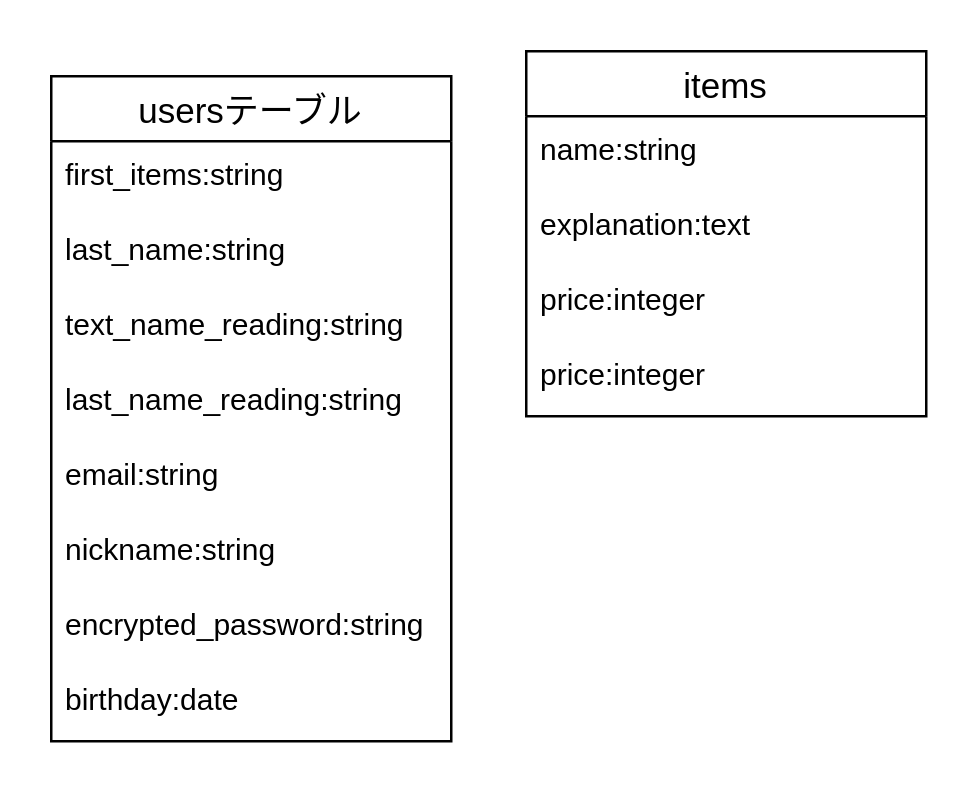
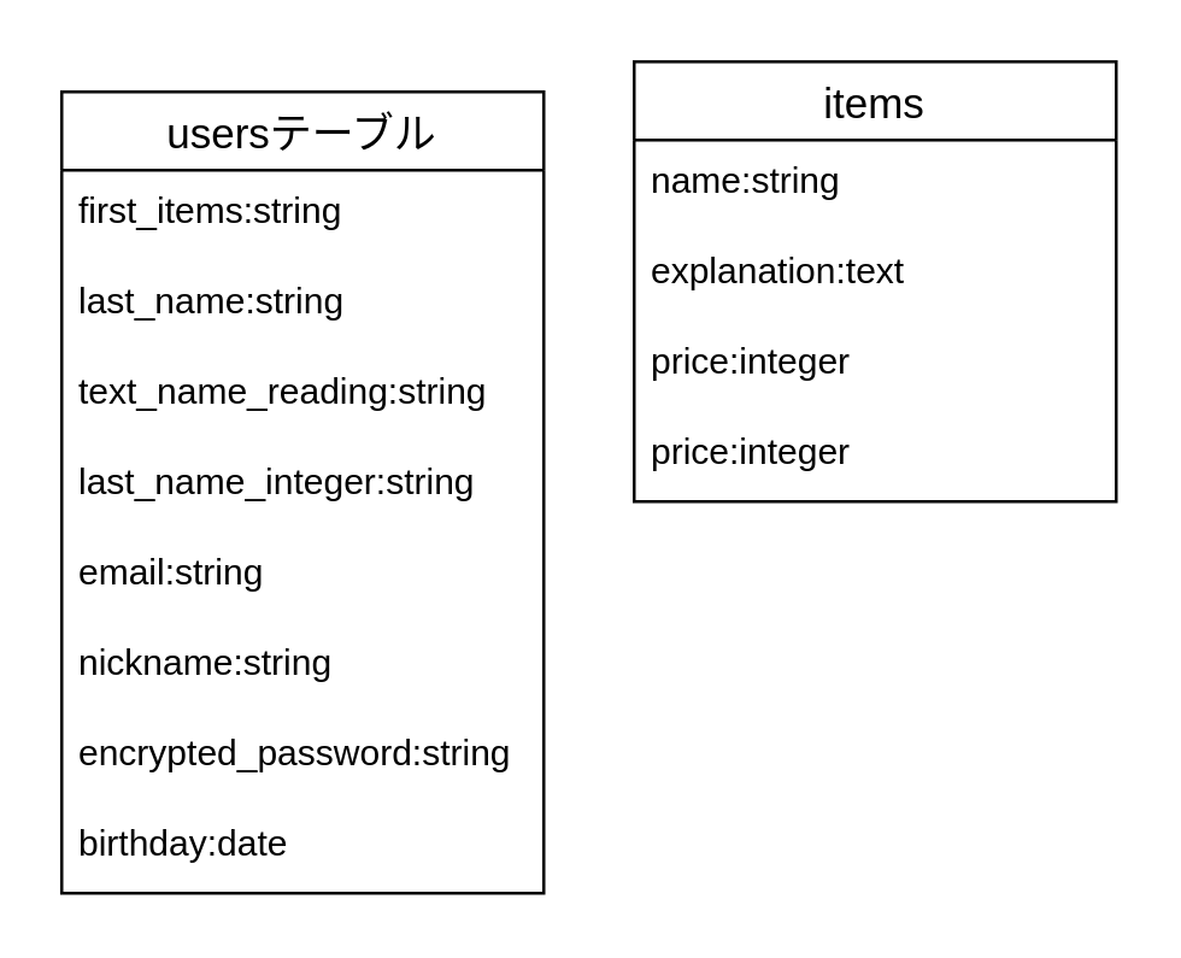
- <mxCell id="6" value="last_name_reading:string" style="text;strokeColor=none;fillColor=none;spacingLeft=4;spacingRight=4;overflow=hidden;rotatable=0;points=[[0,0.5],[1,0.5]];portConstraint=eastwest;fontSize=12;" vertex="1" parent="2"><mxGeometry y="116" width="160" height="30" as="geometry" /></mxCell>
+ <mxCell id="6" value="last_name_integer:string" style="text;strokeColor=none;fillColor=none;spacingLeft=4;spacingRight=4;overflow=hidden;rotatable=0;points=[[0,0.5],[1,0.5]];portConstraint=eastwest;fontSize=12;" vertex="1" parent="2"><mxGeometry y="116" width="160" height="30" as="geometry" /></mxCell>
